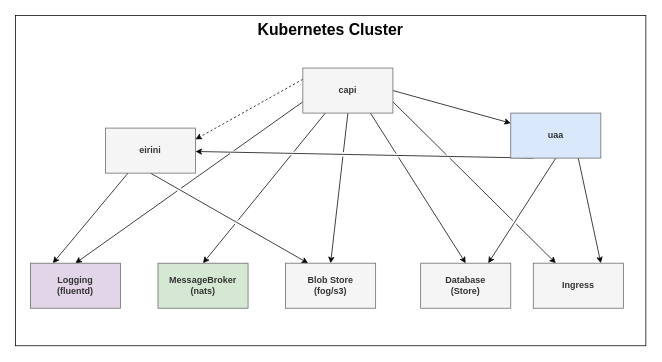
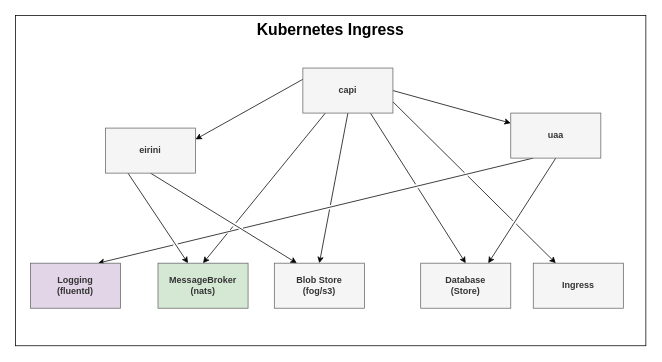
- <mxCell id="2" value="Kubernetes Cluster" style="rounded=0;whiteSpace=wrap;html=1;strokeColor=#000000;verticalAlign=top;fontFamily=Helvetica;fontSize=21;fontStyle=1" vertex="1" parent="1"><mxGeometry x="20" y="20" width="840" height="440" as="geometry" /></mxCell>
+ <mxCell id="2" value="Kubernetes Ingress" style="rounded=0;whiteSpace=wrap;html=1;strokeColor=#000000;verticalAlign=top;fontFamily=Helvetica;fontSize=21;fontStyle=1" vertex="1" parent="1"><mxGeometry x="20" y="20" width="840" height="440" as="geometry" /></mxCell>
- <mxCell id="3" style="edgeStyle=none;rounded=0;jumpStyle=gap;orthogonalLoop=1;jettySize=auto;html=1;exitX=0;exitY=0.25;exitDx=0;exitDy=0;entryX=1;entryY=0.25;entryDx=0;entryDy=0;fontFamily=Helvetica;fontSize=21;dashed=1;" edge="1" parent="1" source="17" target="6"><mxGeometry relative="1" as="geometry" /></mxCell>
+ <mxCell id="3" style="edgeStyle=none;rounded=0;jumpStyle=gap;orthogonalLoop=1;jettySize=auto;html=1;exitX=0;exitY=0.25;exitDx=0;exitDy=0;entryX=1;entryY=0.25;entryDx=0;entryDy=0;fontFamily=Helvetica;fontSize=21;" edge="1" parent="1" source="17" target="6"><mxGeometry relative="1" as="geometry" /></mxCell>
- <mxCell id="10" value="uaa" style="rounded=0;whiteSpace=wrap;html=1;fillColor=#dae8fc;strokeColor=#666666;fontColor=#333333;fontStyle=1;" vertex="1" parent="1"><mxGeometry x="680" y="150" width="120" height="60" as="geometry" /></mxCell>
+ <mxCell id="10" value="uaa" style="rounded=0;whiteSpace=wrap;html=1;fillColor=#f5f5f5;strokeColor=#666666;fontColor=#333333;fontStyle=1" vertex="1" parent="1"><mxGeometry x="680" y="150" width="120" height="60" as="geometry" /></mxCell>
- <mxCell id="8" style="edgeStyle=none;rounded=0;jumpStyle=gap;orthogonalLoop=1;jettySize=auto;html=1;exitX=0.25;exitY=1;exitDx=0;exitDy=0;" edge="1" parent="1" source="10" target="6"><mxGeometry relative="1" as="geometry" /></mxCell>
+ <mxCell id="8" style="edgeStyle=none;rounded=0;jumpStyle=gap;orthogonalLoop=1;jettySize=auto;html=1;exitX=0.25;exitY=1;exitDx=0;exitDy=0;entryX=0.75;entryY=0;entryDx=0;entryDy=0;" edge="1" parent="1" source="10" target="20"><mxGeometry relative="1" as="geometry" /></mxCell>
- <mxCell id="14" style="edgeStyle=none;rounded=0;jumpStyle=gap;orthogonalLoop=1;jettySize=auto;html=1;exitX=0;exitY=0.75;exitDx=0;exitDy=0;entryX=0.5;entryY=0;entryDx=0;entryDy=0;" edge="1" parent="1" source="17" target="20"><mxGeometry relative="1" as="geometry" /></mxCell>
- <mxCell id="9" style="edgeStyle=none;rounded=0;jumpStyle=gap;orthogonalLoop=1;jettySize=auto;html=1;exitX=0.75;exitY=1;exitDx=0;exitDy=0;entryX=0.75;entryY=0;entryDx=0;entryDy=0;" edge="1" parent="1" source="10" target="22"><mxGeometry relative="1" as="geometry" /></mxCell>
- <mxCell id="5" style="edgeStyle=none;rounded=0;jumpStyle=gap;orthogonalLoop=1;jettySize=auto;html=1;exitX=0.25;exitY=1;exitDx=0;exitDy=0;entryX=0.25;entryY=0;entryDx=0;entryDy=0;" edge="1" parent="1" source="6" target="20"><mxGeometry relative="1" as="geometry" /></mxCell>
+ <mxCell id="5" style="edgeStyle=none;rounded=0;jumpStyle=gap;orthogonalLoop=1;jettySize=auto;html=1;exitX=0.25;exitY=1;exitDx=0;exitDy=0;" edge="1" parent="1" source="6" target="18"><mxGeometry relative="1" as="geometry" /></mxCell>
- <mxCell id="21" value="Blob Store&lt;br&gt;(fog/s3)" style="rounded=0;whiteSpace=wrap;html=1;strokeColor=#666666;fillColor=#f5f5f5;fontColor=#333333;fontStyle=1" vertex="1" parent="1"><mxGeometry x="380" y="350" width="120" height="60" as="geometry" /></mxCell>
+ <mxCell id="21" value="Blob Store&lt;br&gt;(fog/s3)" style="rounded=0;whiteSpace=wrap;html=1;strokeColor=#666666;fillColor=#f5f5f5;fontColor=#333333;fontStyle=1" vertex="1" parent="1"><mxGeometry x="365" y="350" width="120" height="60" as="geometry" /></mxCell>
